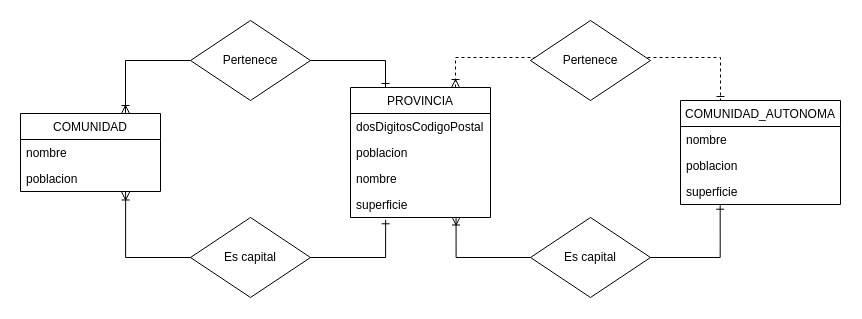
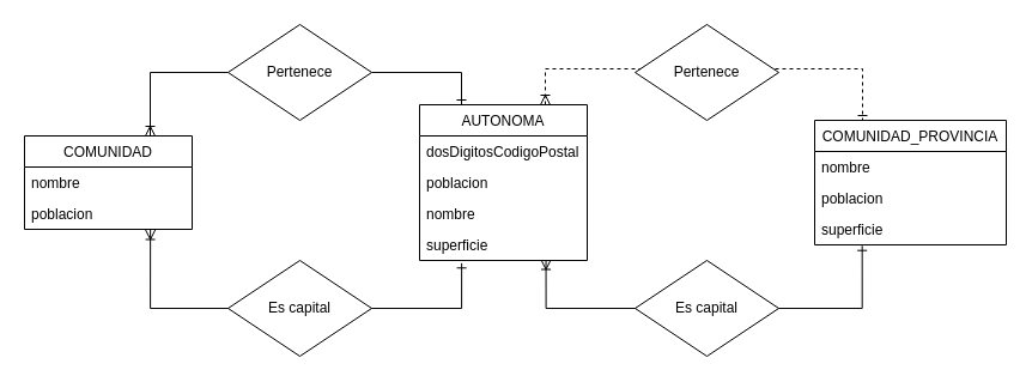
- <mxCell id="5" value="PROVINCIA" style="swimlane;fontStyle=0;childLayout=stackLayout;horizontal=1;startSize=26;horizontalStack=0;resizeParent=1;resizeParentMax=0;resizeLast=0;collapsible=1;marginBottom=0;" vertex="1" parent="1"><mxGeometry x="350" y="87" width="140" height="130" as="geometry" /></mxCell>
+ <mxCell id="5" value="AUTONOMA" style="swimlane;fontStyle=0;childLayout=stackLayout;horizontal=1;startSize=26;horizontalStack=0;resizeParent=1;resizeParentMax=0;resizeLast=0;collapsible=1;marginBottom=0;" vertex="1" parent="1"><mxGeometry x="350" y="87" width="140" height="130" as="geometry" /></mxCell>
- <mxCell id="11" value="COMUNIDAD_AUTONOMA" style="swimlane;fontStyle=0;childLayout=stackLayout;horizontal=1;startSize=26;horizontalStack=0;resizeParent=1;resizeParentMax=0;resizeLast=0;collapsible=1;marginBottom=0;" vertex="1" parent="1"><mxGeometry x="680" y="100" width="160" height="104" as="geometry" /></mxCell>
+ <mxCell id="11" value="COMUNIDAD_PROVINCIA" style="swimlane;fontStyle=0;childLayout=stackLayout;horizontal=1;startSize=26;horizontalStack=0;resizeParent=1;resizeParentMax=0;resizeLast=0;collapsible=1;marginBottom=0;" vertex="1" parent="1"><mxGeometry x="680" y="100" width="160" height="104" as="geometry" /></mxCell>
